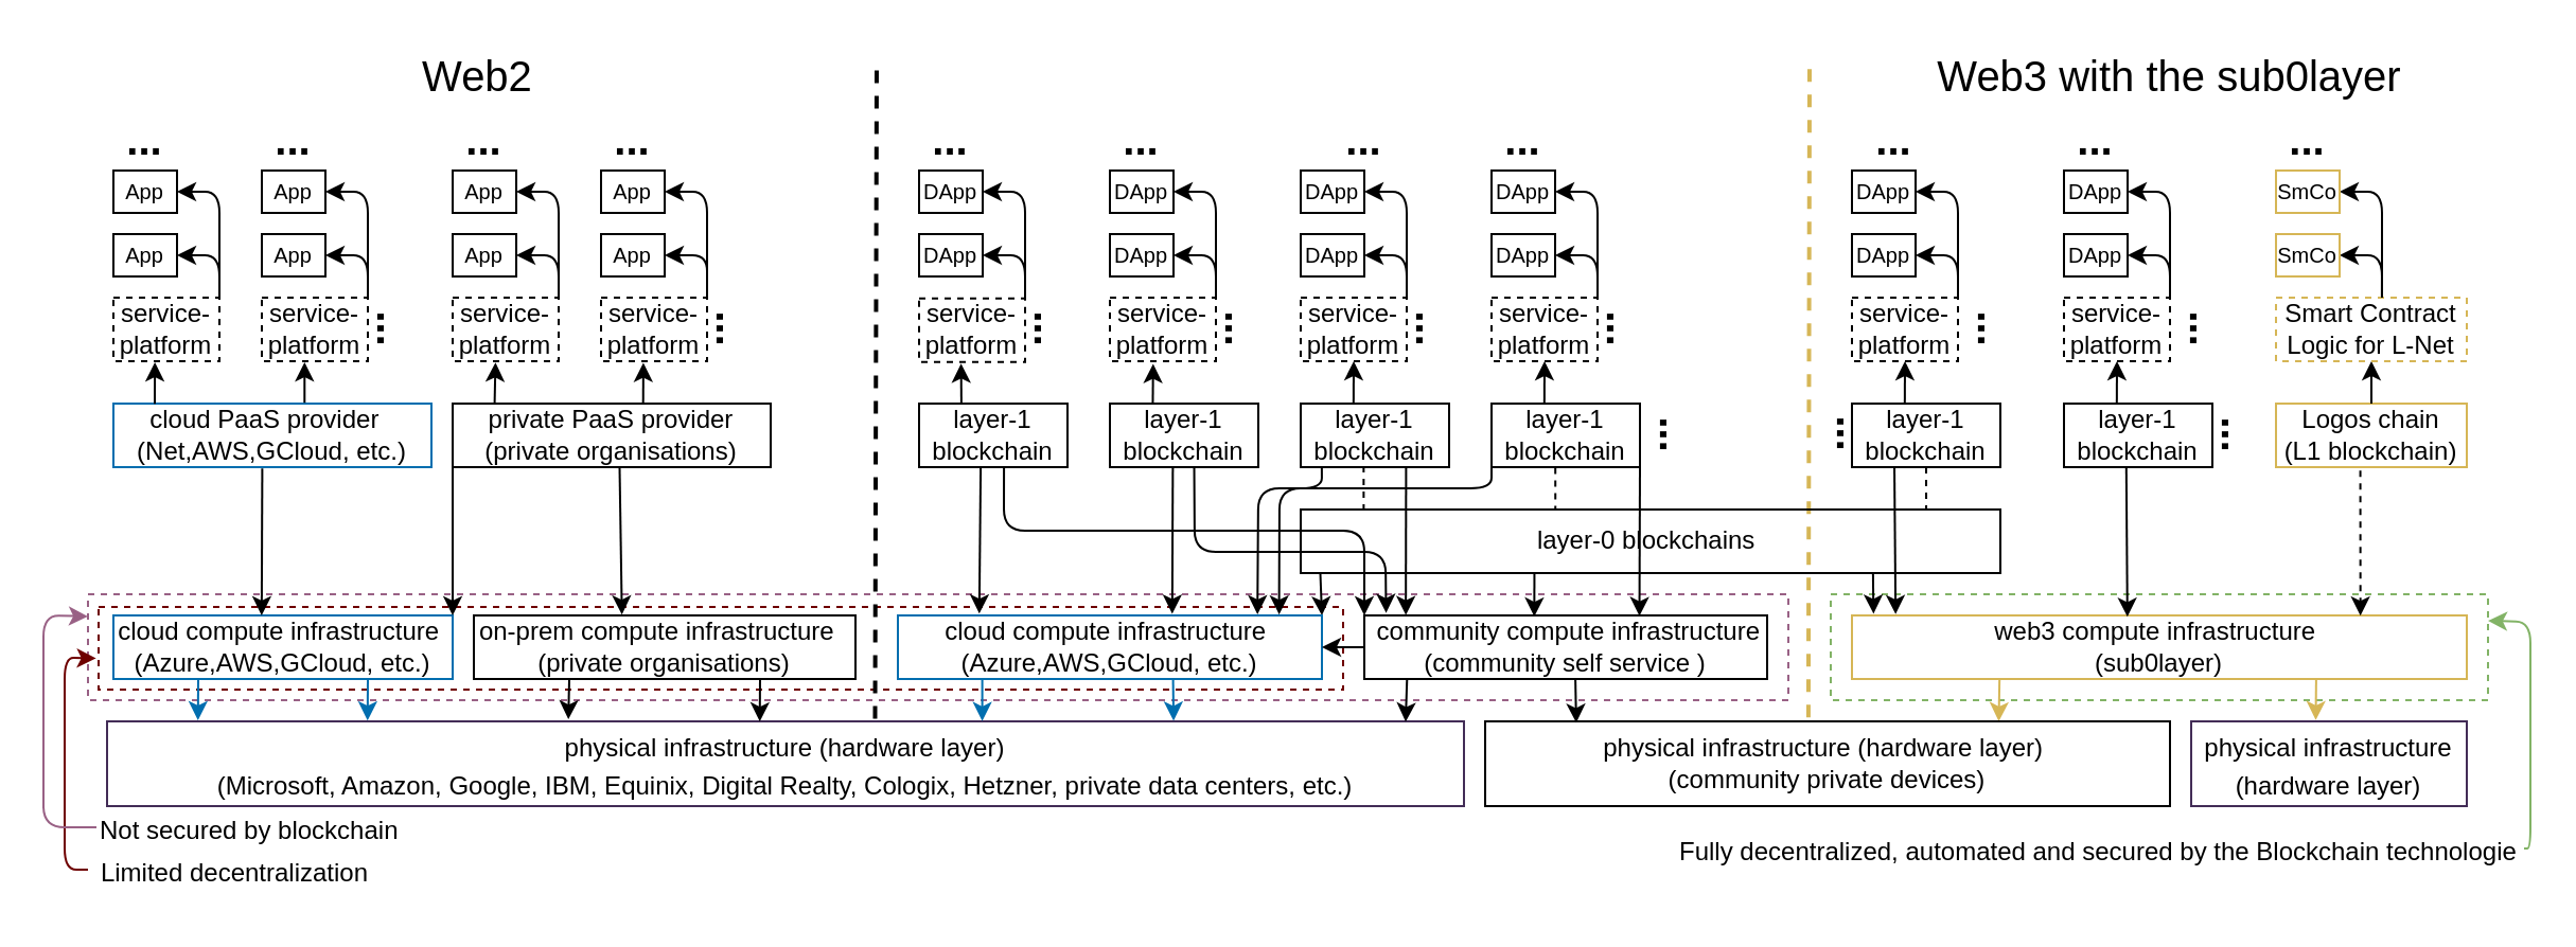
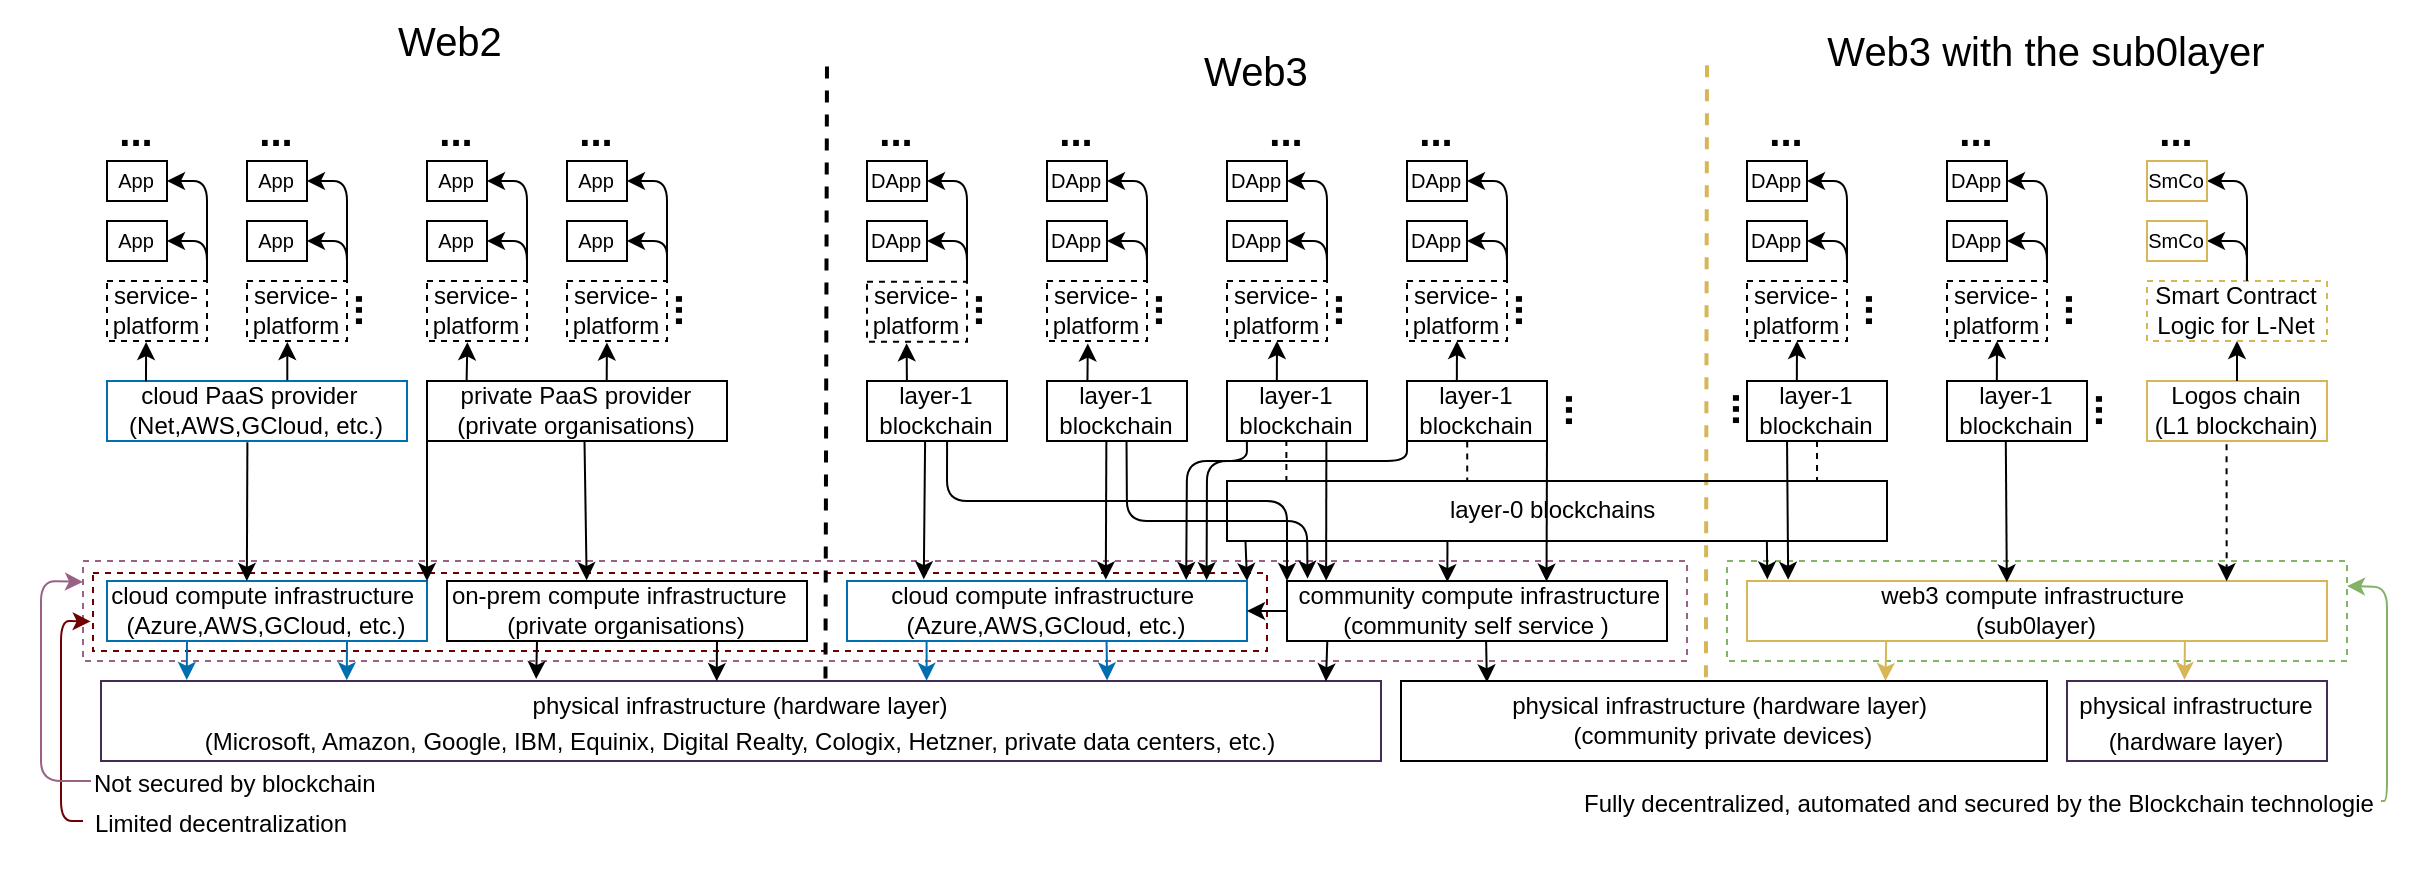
- <mxCell id="11" value="&lt;font style=&quot;font-size: 20px;&quot;&gt;Web2&lt;/font&gt;" style="text;html=1;strokeColor=none;fillColor=none;align=center;verticalAlign=middle;whiteSpace=wrap;rounded=0;dashed=1;fontSize=12;" parent="1" vertex="1"><mxGeometry x="195" y="20" width="60" height="30" as="geometry" /></mxCell>
+ <mxCell id="11" value="&lt;font style=&quot;font-size: 20px;&quot;&gt;Web2&lt;/font&gt;" style="text;html=1;strokeColor=none;fillColor=none;align=center;verticalAlign=middle;whiteSpace=wrap;rounded=0;dashed=1;fontSize=12;" parent="1" vertex="1"><mxGeometry x="195" y="5" width="60" height="30" as="geometry" /></mxCell>
+ <mxCell id="12" value="&lt;font style=&quot;font-size: 20px;&quot;&gt;Web3&lt;/font&gt;" style="text;html=1;strokeColor=none;fillColor=none;align=center;verticalAlign=middle;whiteSpace=wrap;rounded=0;dashed=1;fontSize=12;" parent="1" vertex="1"><mxGeometry x="598" y="20" width="60" height="30" as="geometry" /></mxCell>
- <mxCell id="13" value="&lt;font style=&quot;font-size: 20px;&quot;&gt;Web3 with the sub0layer&lt;/font&gt;" style="text;html=1;strokeColor=none;fillColor=none;align=center;verticalAlign=middle;whiteSpace=wrap;rounded=0;dashed=1;fontSize=12;" parent="1" vertex="1"><mxGeometry x="893" y="25" width="260" height="20" as="geometry" /></mxCell>
+ <mxCell id="13" value="&lt;font style=&quot;font-size: 20px;&quot;&gt;Web3 with the sub0layer&lt;/font&gt;" style="text;html=1;strokeColor=none;fillColor=none;align=center;verticalAlign=middle;whiteSpace=wrap;rounded=0;dashed=1;fontSize=12;" parent="1" vertex="1"><mxGeometry x="893" y="15" width="260" height="20" as="geometry" /></mxCell>
